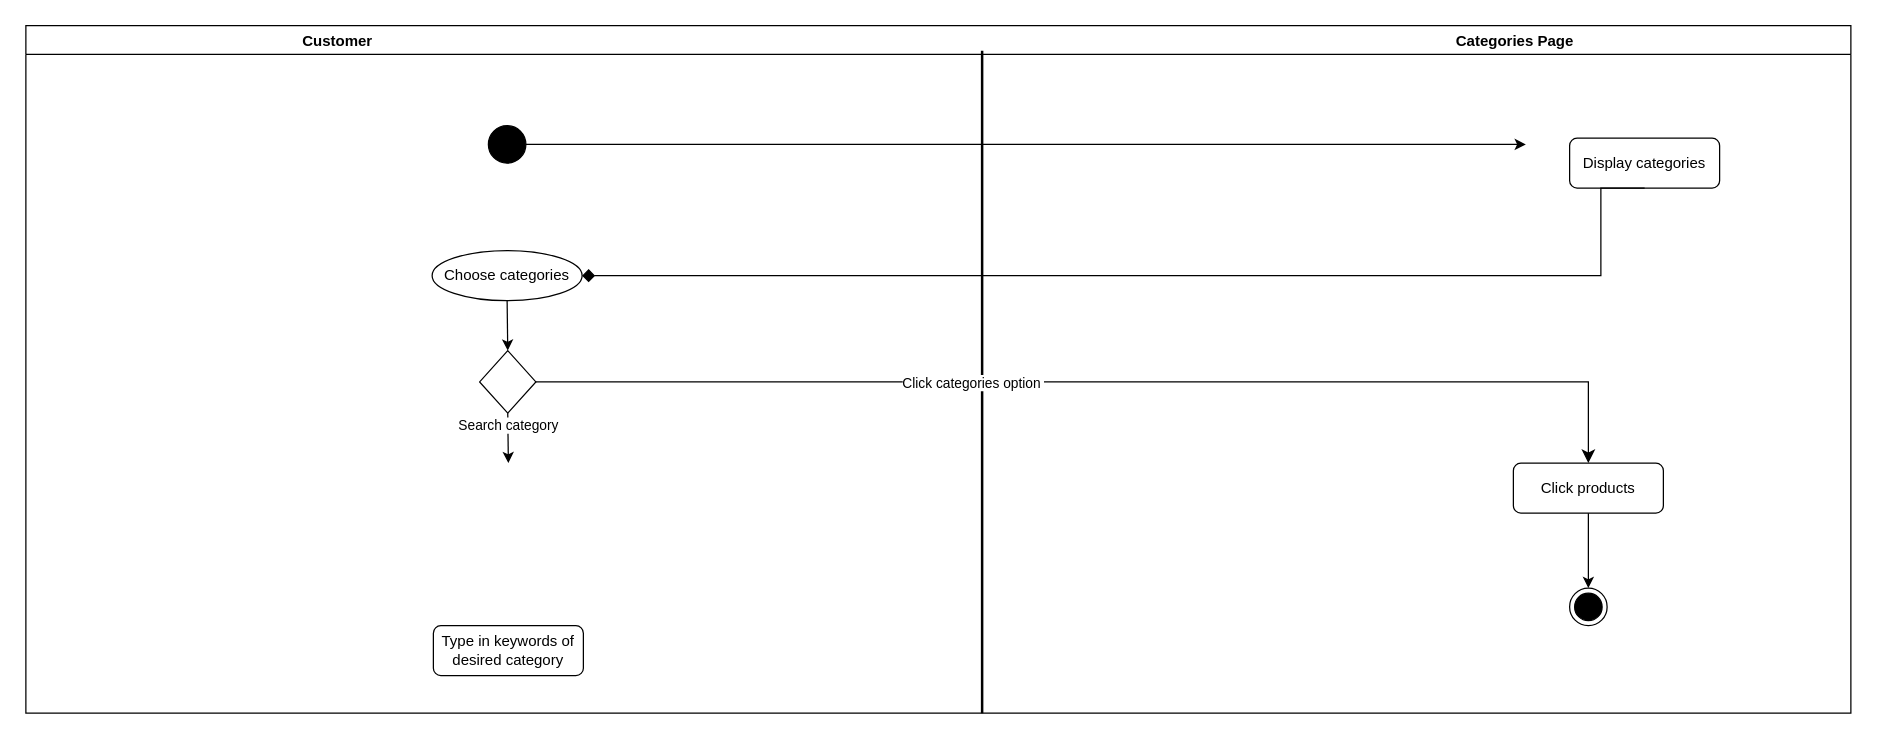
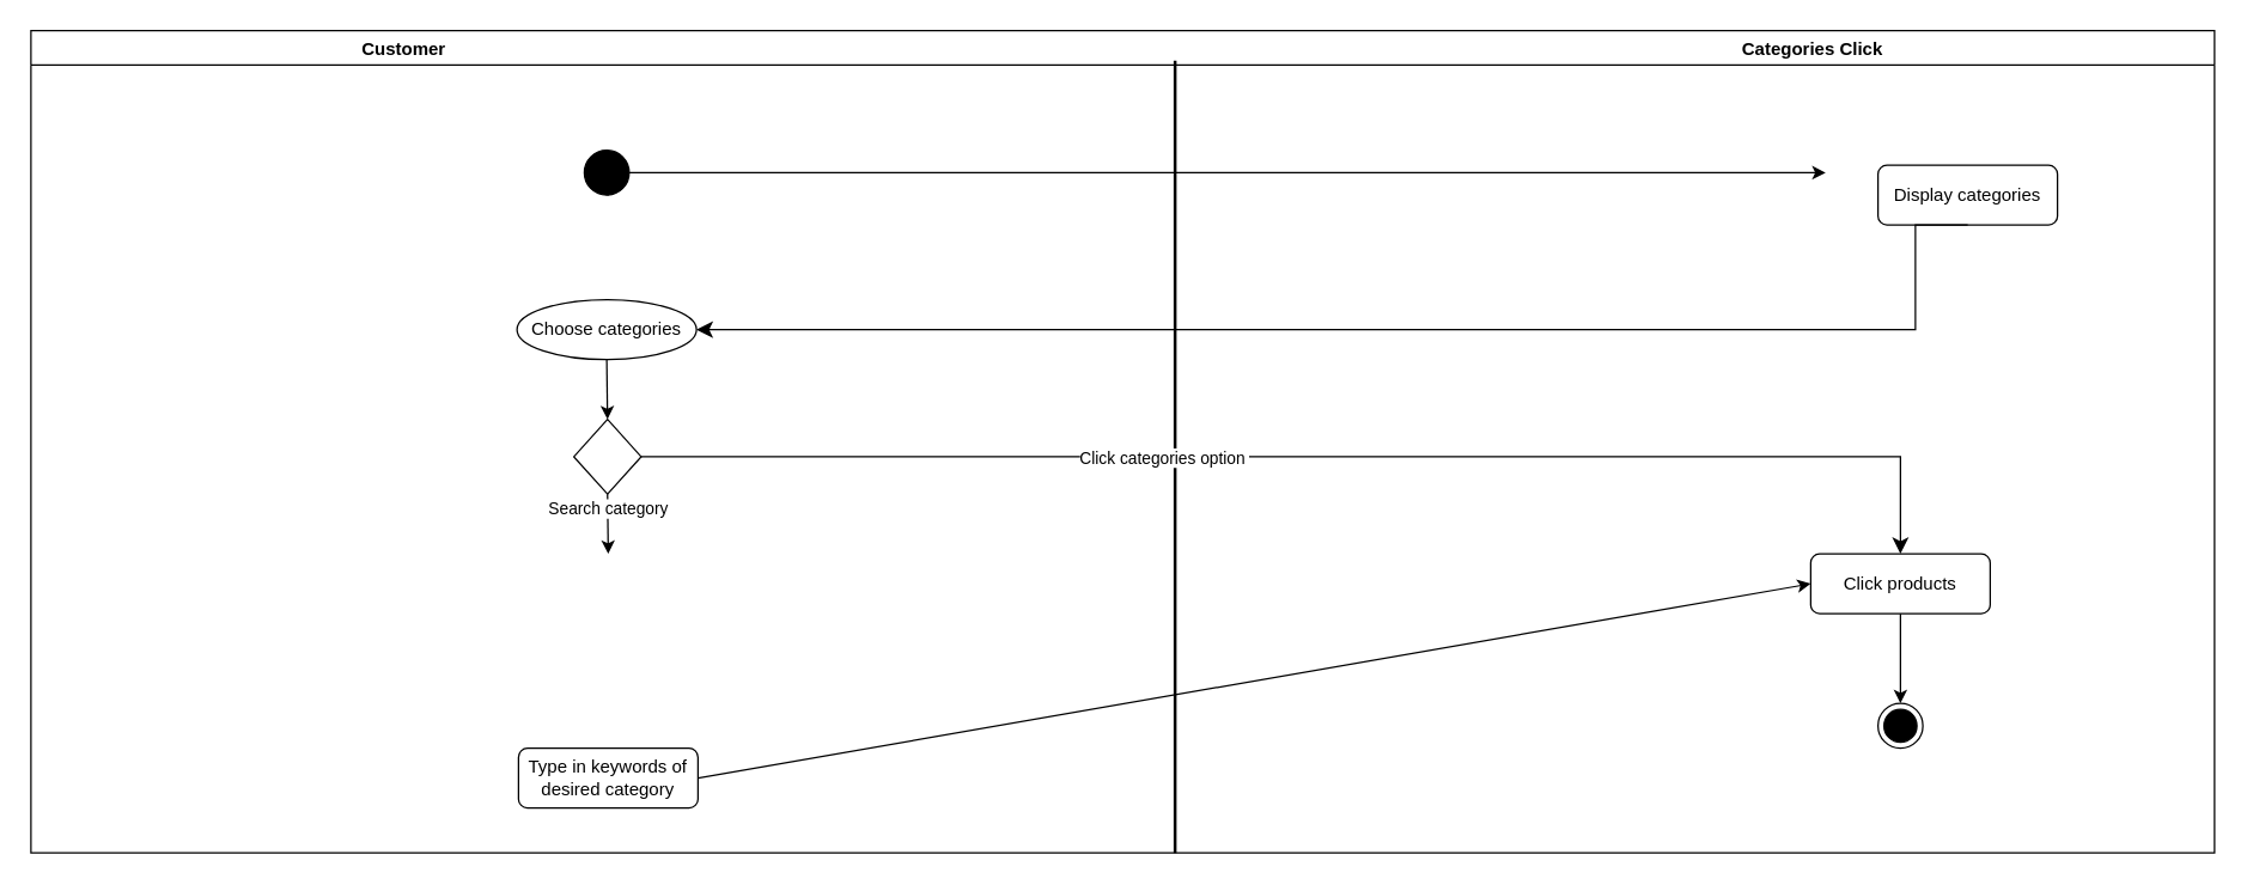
- <mxCell id="2" value="Customer                                                                                                                                                                                                                                                                    Categories Page" style="swimlane;" vertex="1" parent="1"><mxGeometry x="20" y="20" width="1460" height="550" as="geometry" /></mxCell>
+ <mxCell id="2" value="Customer                                                                                                                                                                                                                                                                    Categories Click" style="swimlane;" vertex="1" parent="1"><mxGeometry x="20" y="20" width="1460" height="550" as="geometry" /></mxCell>
- <mxCell id="8" value="" style="edgeStyle=segmentEdgeStyle;endArrow=diamond;html=1;curved=0;rounded=0;endSize=8;startSize=8;exitX=0.5;exitY=1;exitDx=0;exitDy=0;entryX=1;entryY=0.5;entryDx=0;entryDy=0;" edge="1" parent="2" source="7" target="5"><mxGeometry width="50" height="50" relative="1" as="geometry"><mxPoint x="1250" y="190" as="sourcePoint" /><mxPoint x="990" y="210" as="targetPoint" /><Array as="points"><mxPoint x="1260" y="200" /></Array></mxGeometry></mxCell>
+ <mxCell id="8" value="" style="edgeStyle=segmentEdgeStyle;endArrow=classic;html=1;curved=0;rounded=0;endSize=8;startSize=8;exitX=0.5;exitY=1;exitDx=0;exitDy=0;entryX=1;entryY=0.5;entryDx=0;entryDy=0;" edge="1" parent="2" source="7" target="5"><mxGeometry width="50" height="50" relative="1" as="geometry"><mxPoint x="1250" y="190" as="sourcePoint" /><mxPoint x="990" y="210" as="targetPoint" /><Array as="points"><mxPoint x="1260" y="200" /></Array></mxGeometry></mxCell>
+ <mxCell id="17" value="" style="endArrow=classic;html=1;exitX=1;exitY=0.5;exitDx=0;exitDy=0;entryX=0;entryY=0.5;entryDx=0;entryDy=0;" edge="1" parent="2" source="16" target="11"><mxGeometry width="50" height="50" relative="1" as="geometry"><mxPoint x="470" y="370" as="sourcePoint" /><mxPoint x="520" y="320" as="targetPoint" /></mxGeometry></mxCell>
